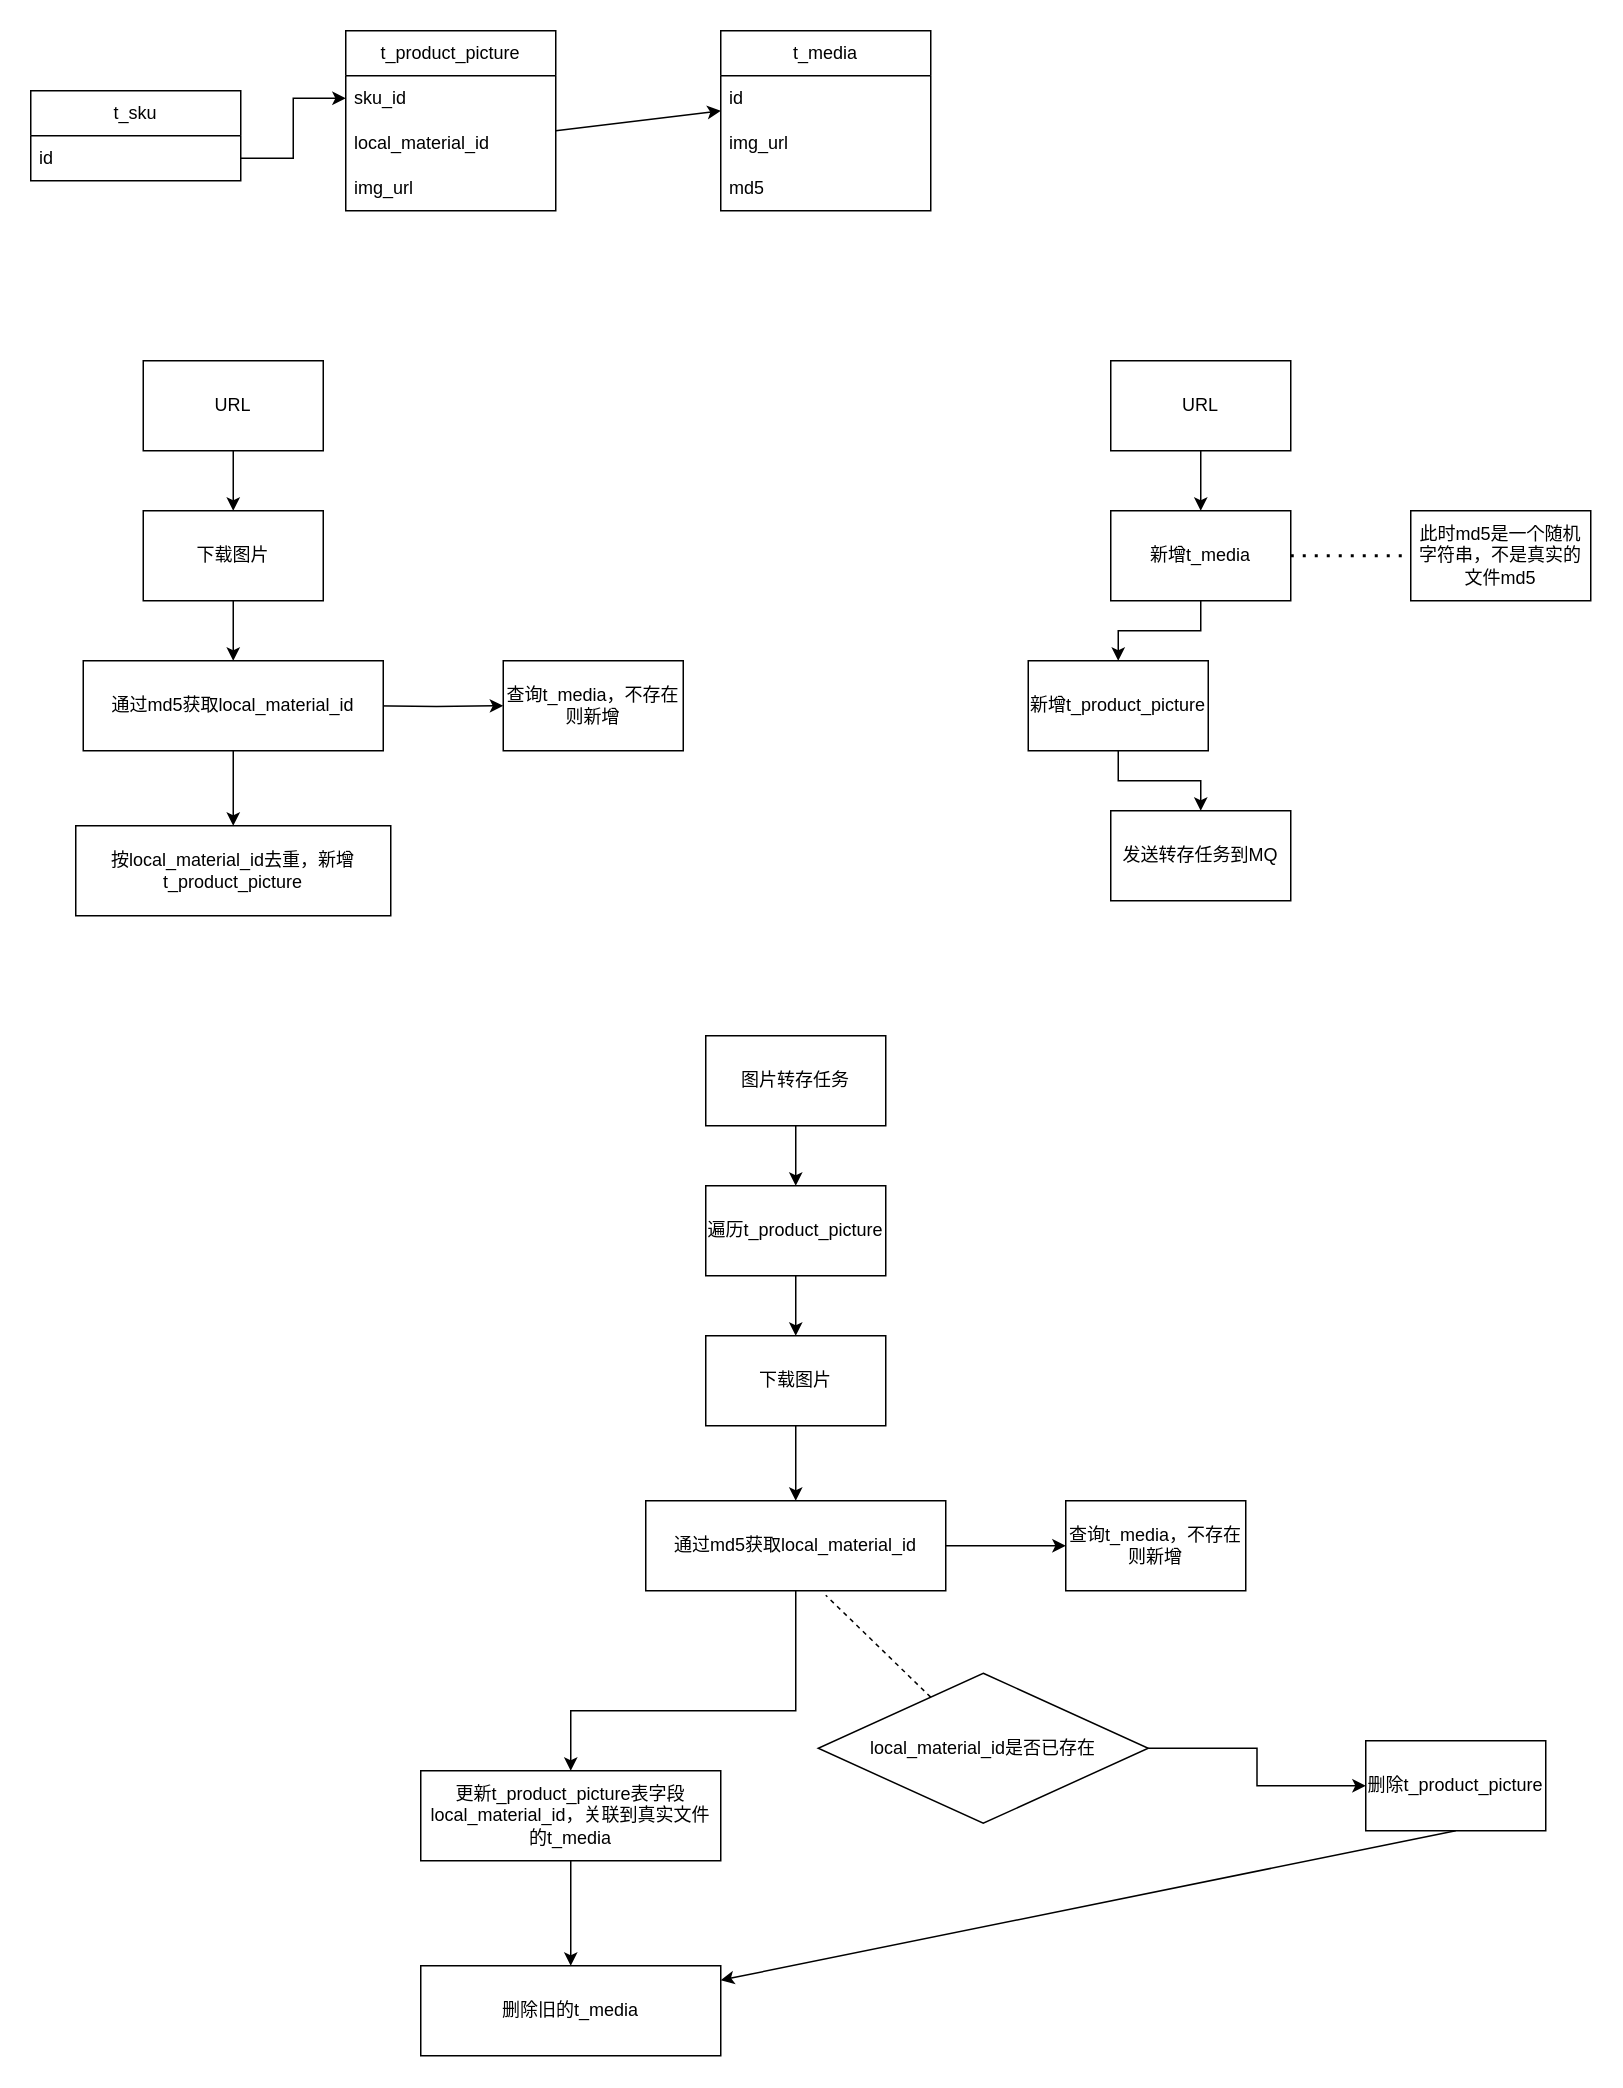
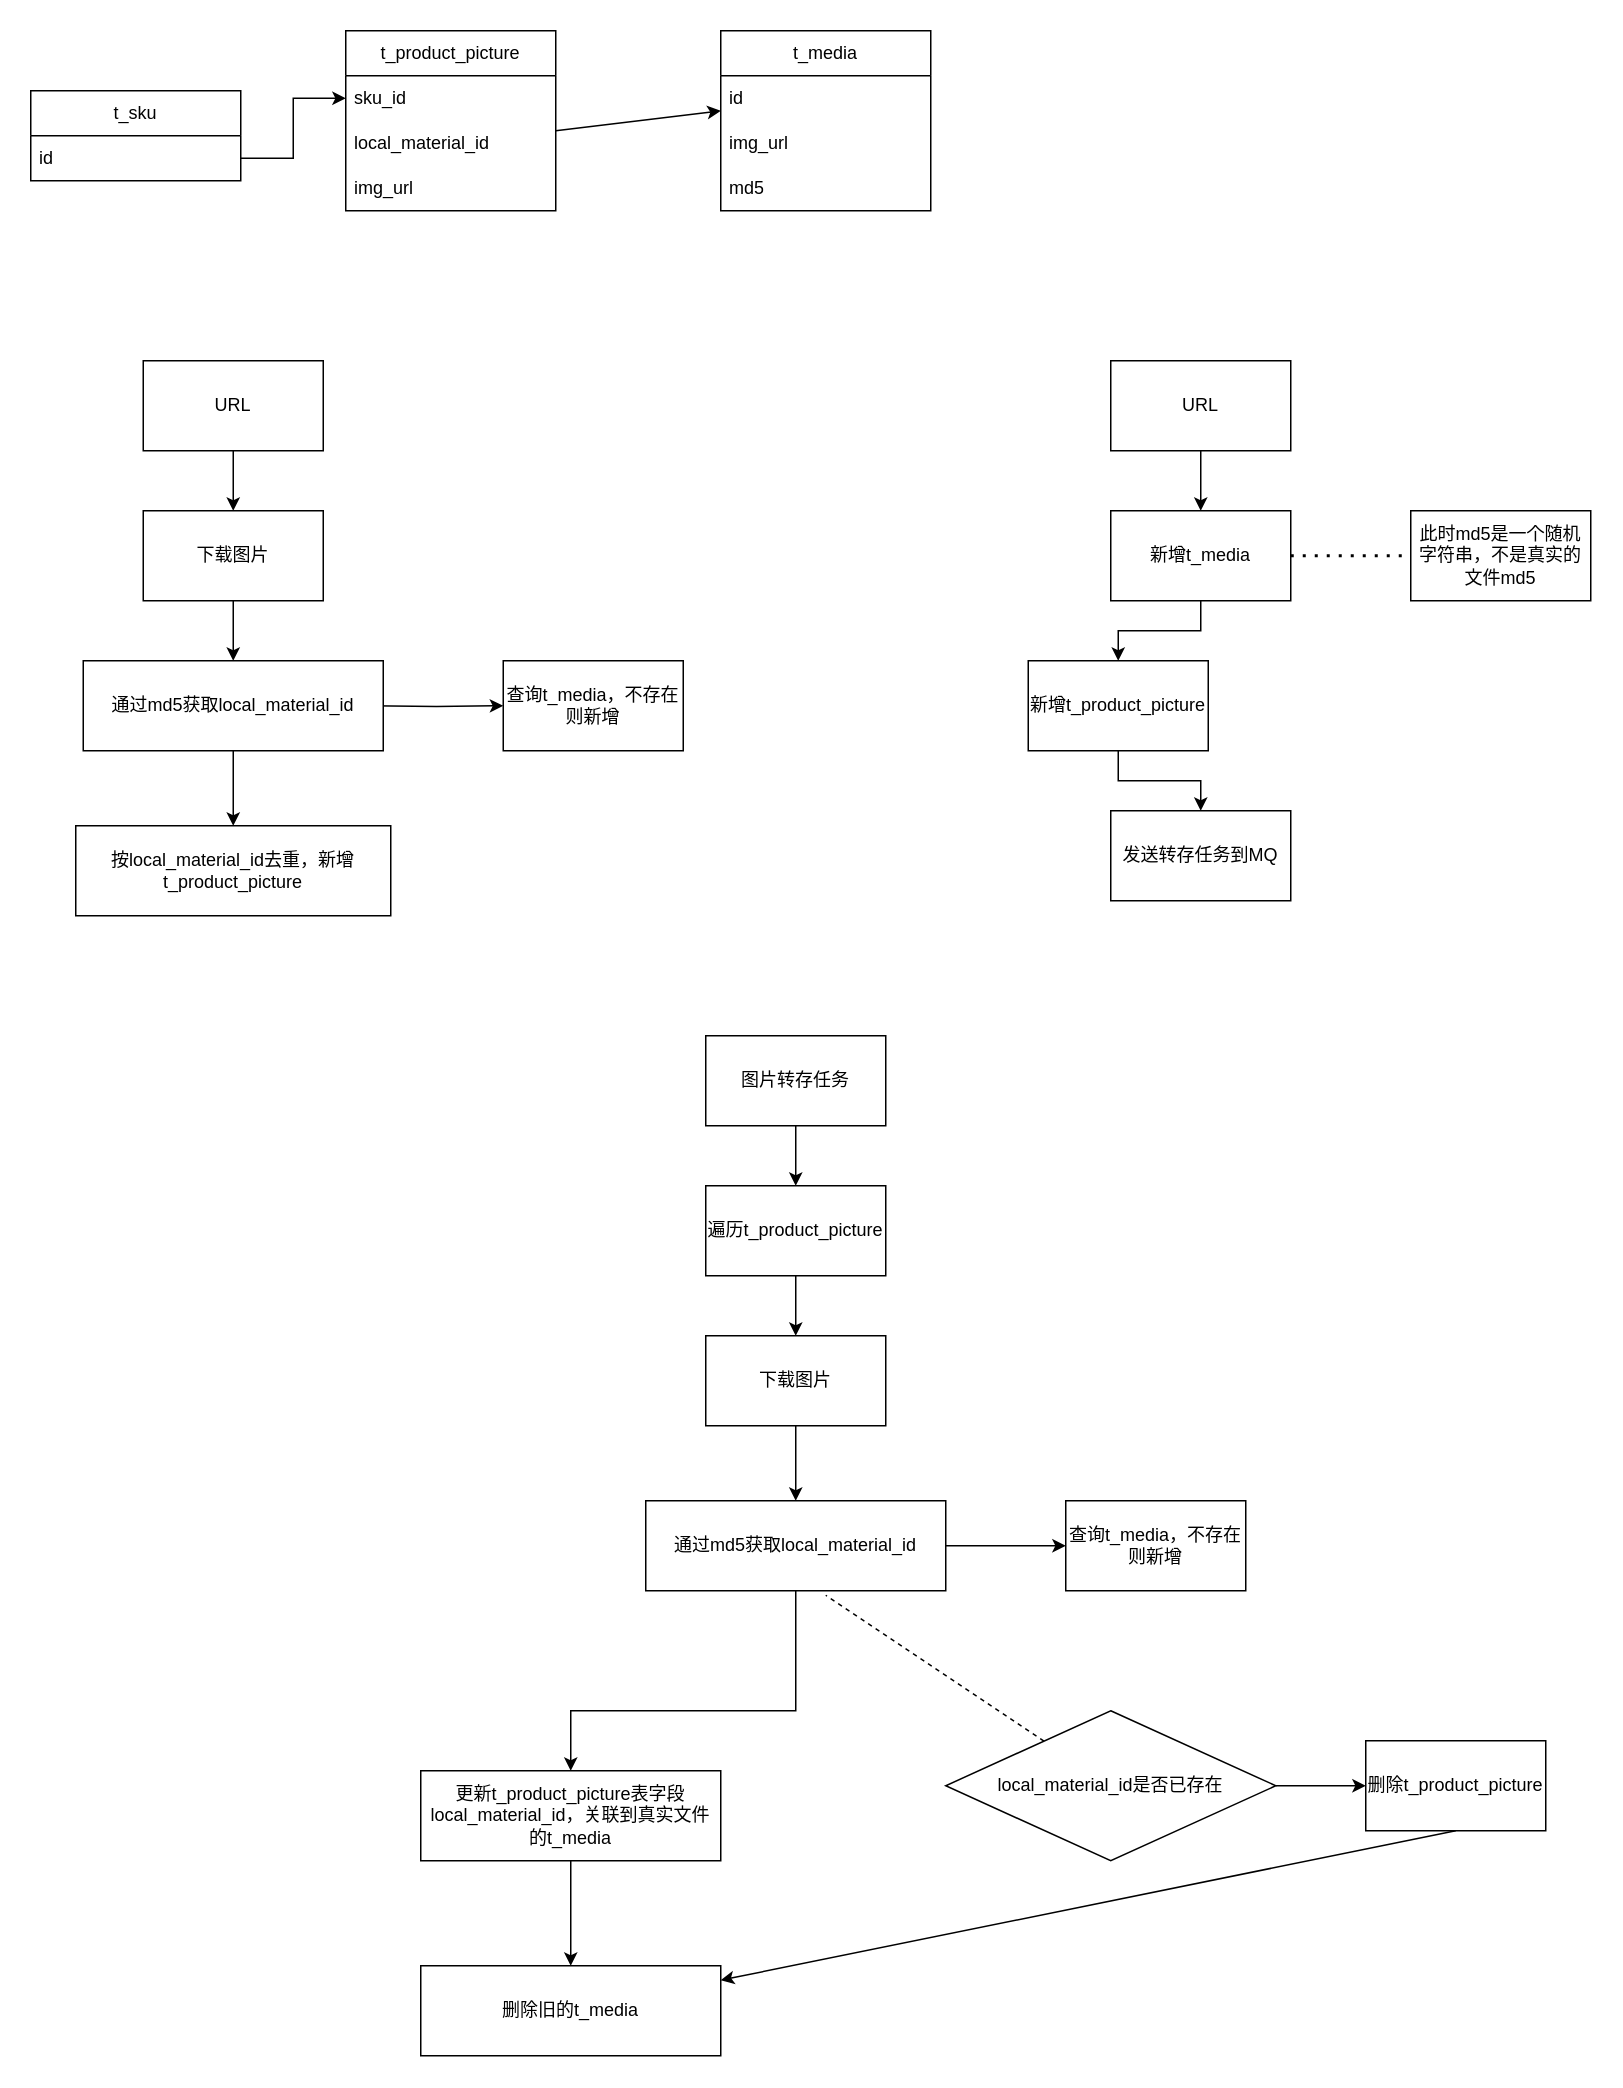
- <mxCell id="43" value="&lt;span class=&quot;&quot;&gt;local_material_id是否已存在&lt;/span&gt;" style="rhombus;whiteSpace=wrap;html=1;" vertex="1" parent="1"><mxGeometry x="545" y="1115" width="220" height="100" as="geometry" /></mxCell>
+ <mxCell id="43" value="&lt;span class=&quot;&quot;&gt;local_material_id是否已存在&lt;/span&gt;" style="rhombus;whiteSpace=wrap;html=1;" vertex="1" parent="1"><mxGeometry x="630" y="1140" width="220" height="100" as="geometry" /></mxCell>
